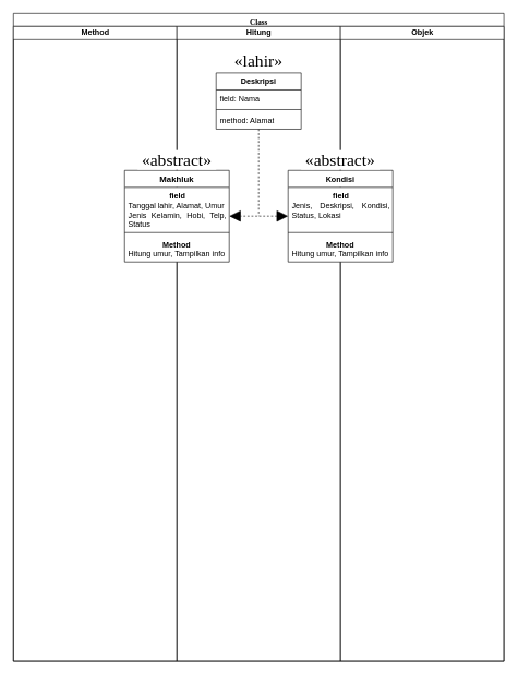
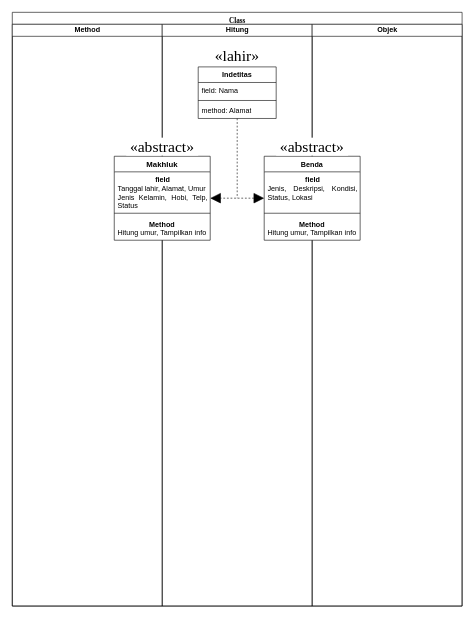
- <mxCell id="19" value="&lt;b&gt;Deskripsi&lt;/b&gt;" style="swimlane;fontStyle=1;align=center;verticalAlign=top;childLayout=stackLayout;horizontal=1;startSize=26;horizontalStack=0;resizeParent=1;resizeParentMax=0;resizeLast=0;collapsible=1;marginBottom=0;whiteSpace=wrap;html=1;" vertex="1" parent="1"><mxGeometry x="330" y="111" width="130" height="86" as="geometry" /></mxCell>
+ <mxCell id="19" value="&lt;b&gt;Indetitas&lt;/b&gt;" style="swimlane;fontStyle=1;align=center;verticalAlign=top;childLayout=stackLayout;horizontal=1;startSize=26;horizontalStack=0;resizeParent=1;resizeParentMax=0;resizeLast=0;collapsible=1;marginBottom=0;whiteSpace=wrap;html=1;" vertex="1" parent="1"><mxGeometry x="330" y="111" width="130" height="86" as="geometry" /></mxCell>
- <mxCell id="13" value="Kondisi" style="swimlane;fontStyle=1;align=center;verticalAlign=top;childLayout=stackLayout;horizontal=1;startSize=26;horizontalStack=0;resizeParent=1;resizeParentMax=0;resizeLast=0;collapsible=1;marginBottom=0;whiteSpace=wrap;html=1;swimlaneFillColor=default;" vertex="1" parent="12"><mxGeometry x="-80" y="220" width="160" height="140" as="geometry"><mxRectangle x="-80" y="220" width="90" height="30" as="alternateBounds" /></mxGeometry></mxCell>
+ <mxCell id="13" value="Benda" style="swimlane;fontStyle=1;align=center;verticalAlign=top;childLayout=stackLayout;horizontal=1;startSize=26;horizontalStack=0;resizeParent=1;resizeParentMax=0;resizeLast=0;collapsible=1;marginBottom=0;whiteSpace=wrap;html=1;swimlaneFillColor=default;" vertex="1" parent="12"><mxGeometry x="-80" y="220" width="160" height="140" as="geometry"><mxRectangle x="-80" y="220" width="90" height="30" as="alternateBounds" /></mxGeometry></mxCell>
